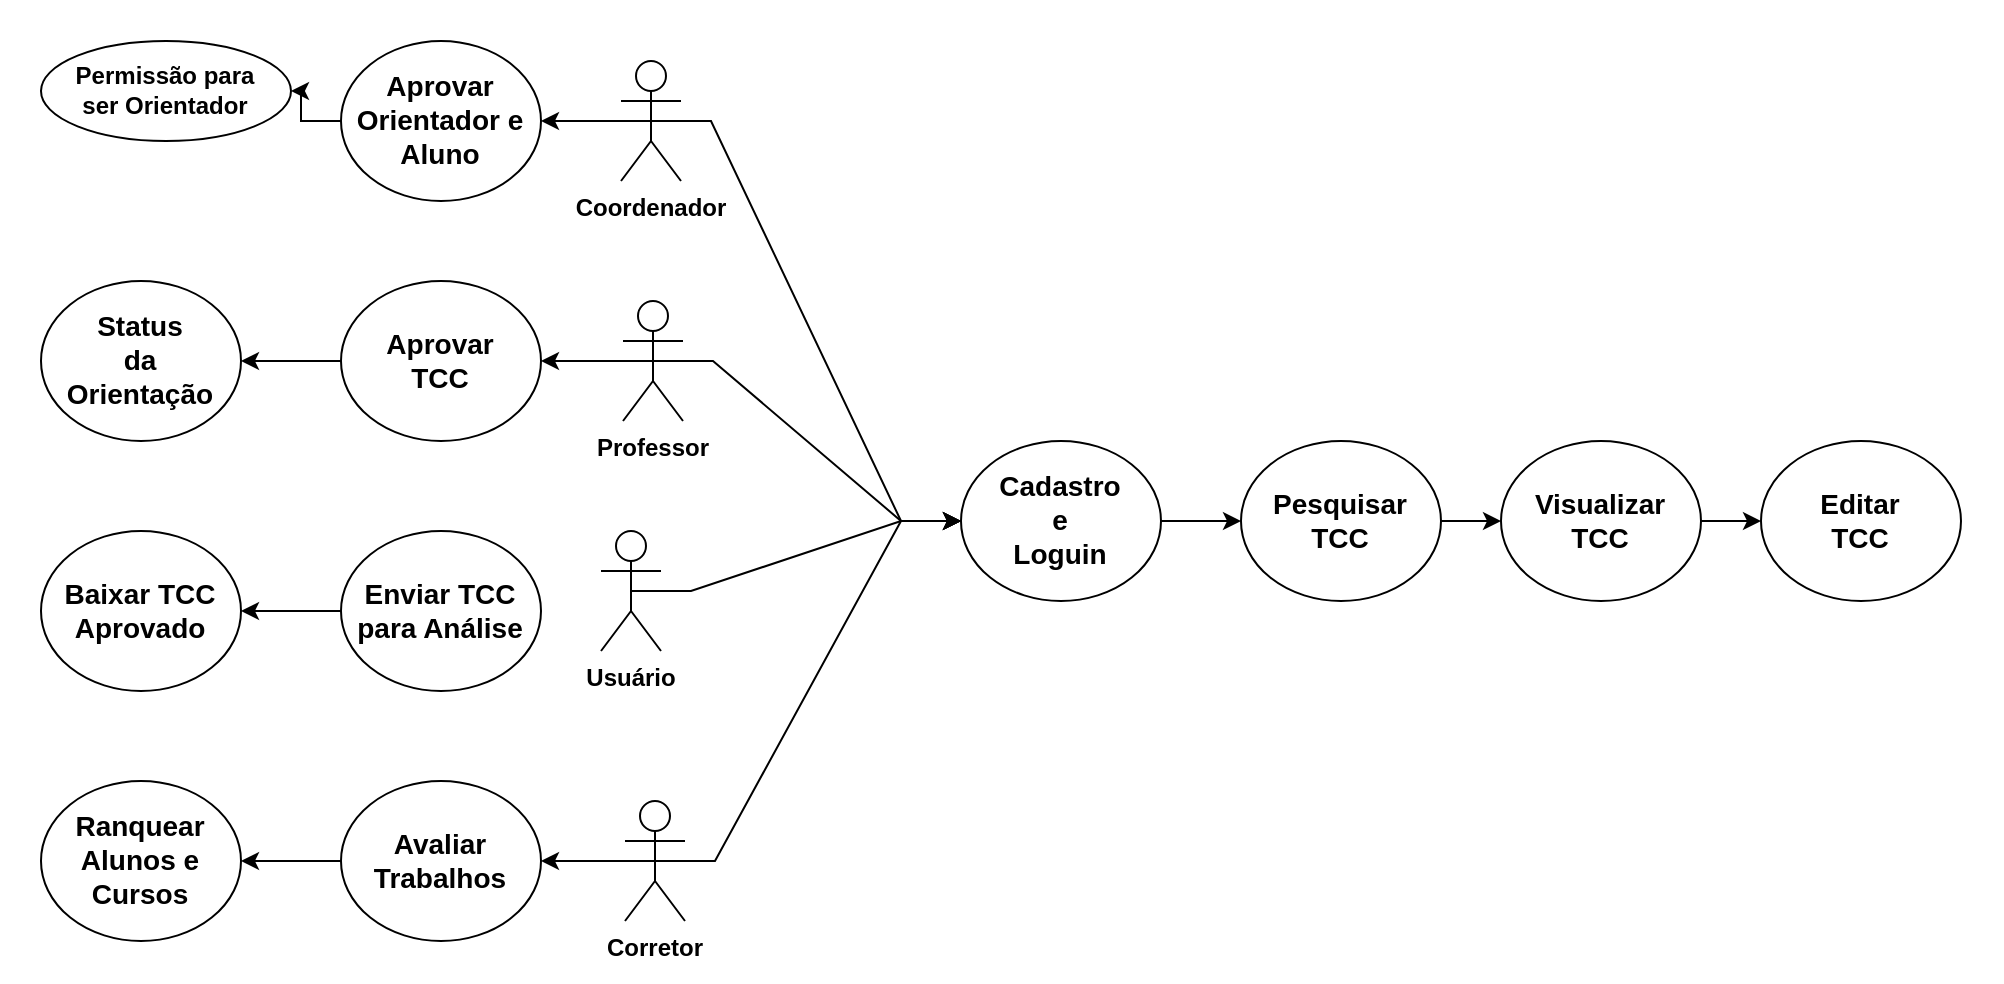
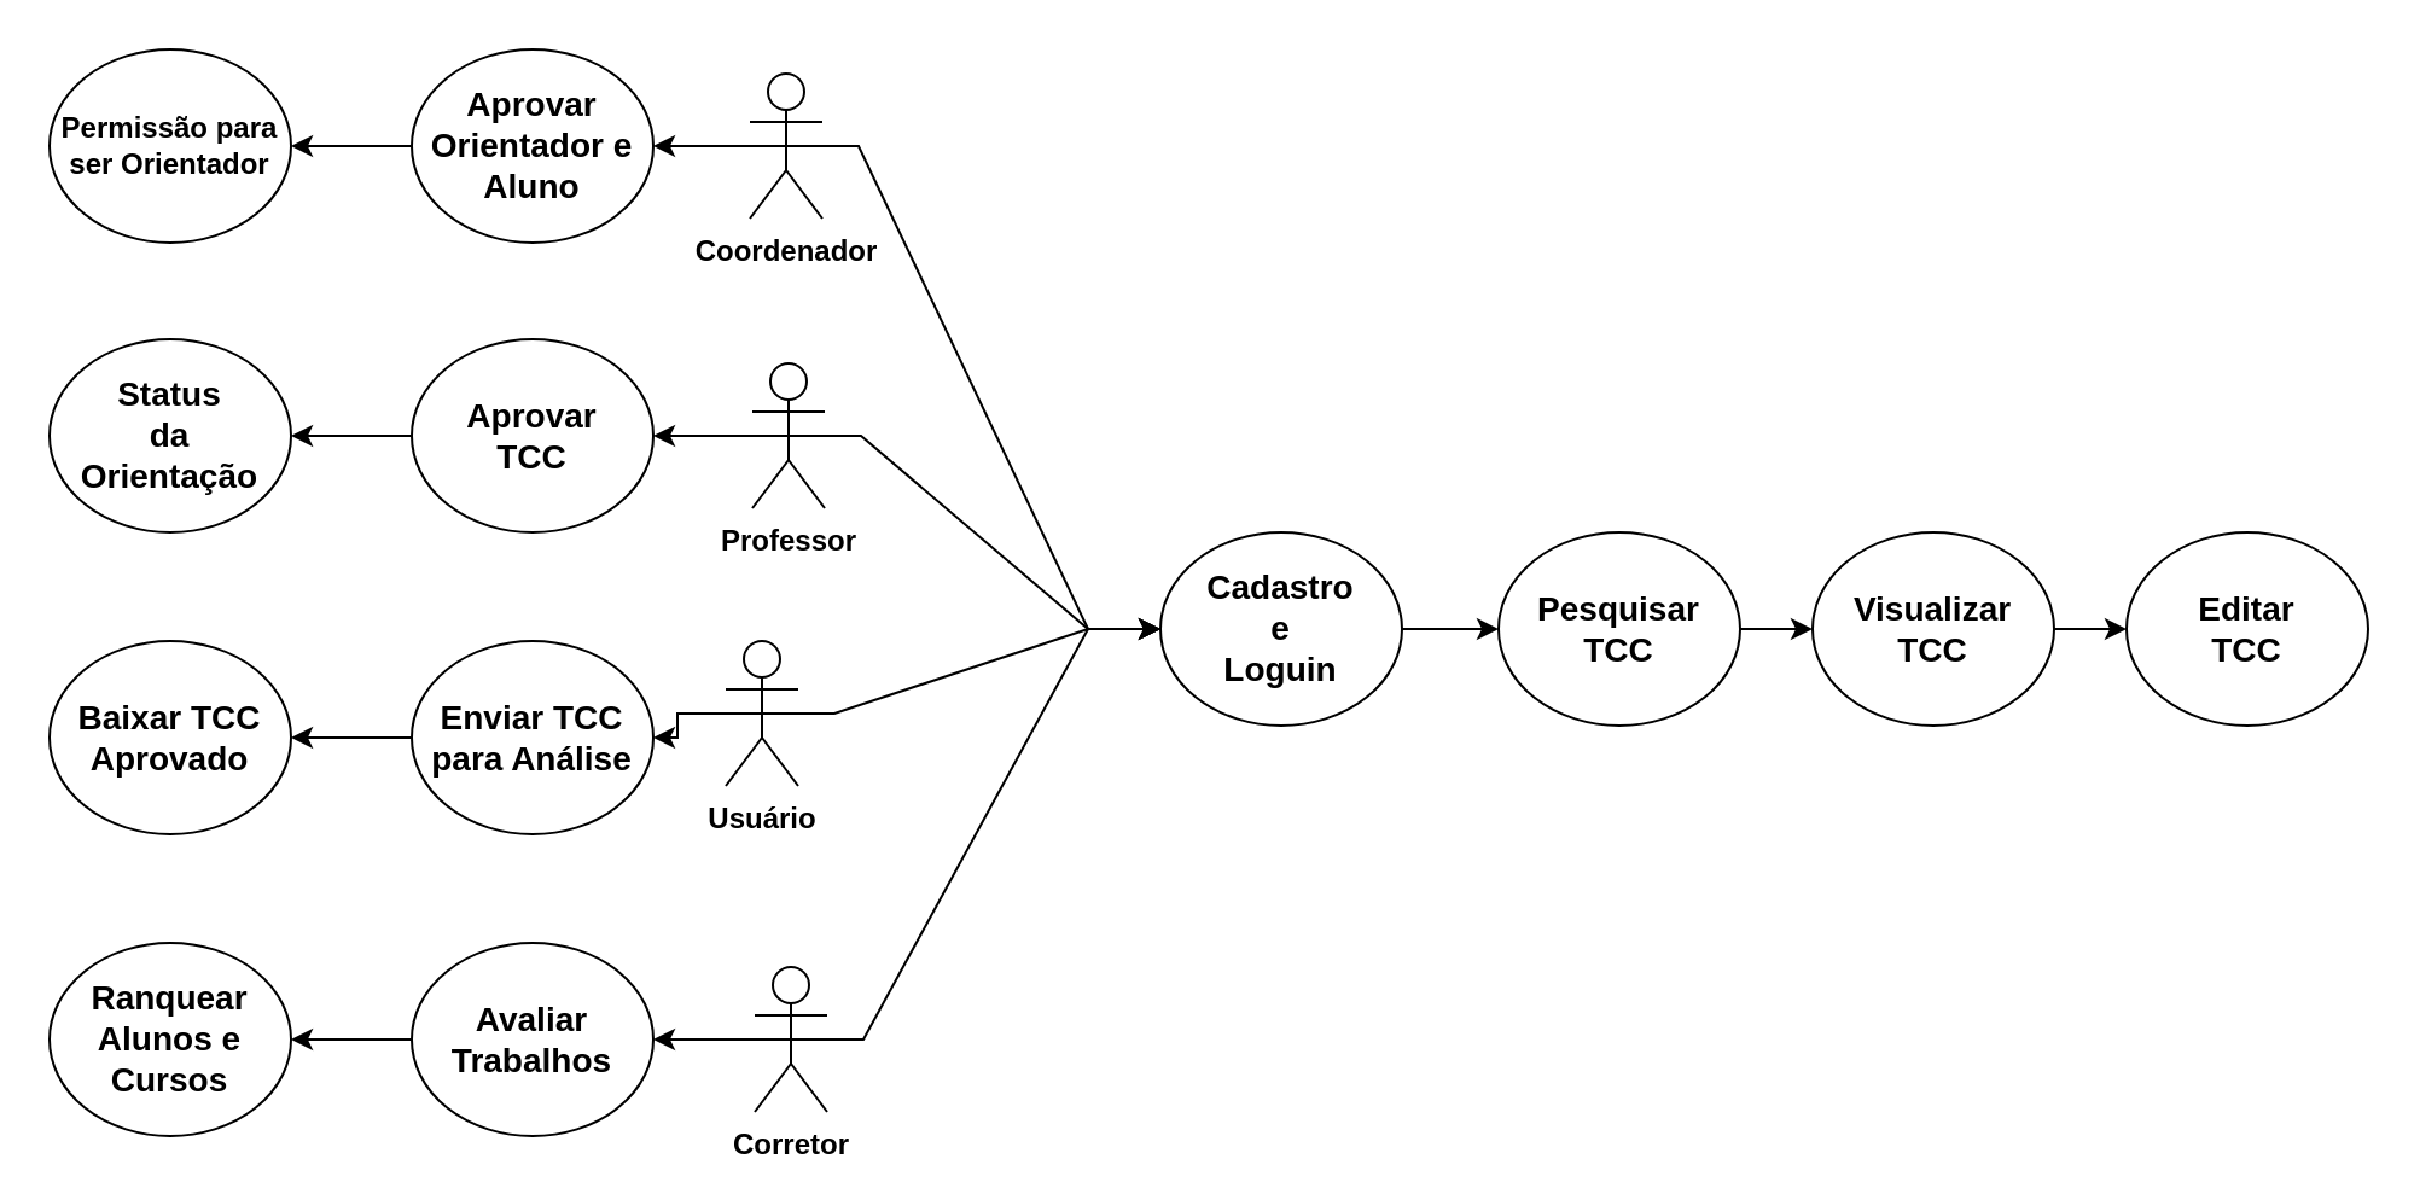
- <mxCell id="32" value="&lt;font style=&quot;font-size: 12px;&quot;&gt;&lt;b&gt;Permissão para&lt;br&gt;ser Orientador&lt;/b&gt;&lt;/font&gt;" style="ellipse;whiteSpace=wrap;html=1;" vertex="1" parent="1"><mxGeometry x="20" y="20" width="125" height="50" as="geometry" /></mxCell>
+ <mxCell id="32" value="&lt;font style=&quot;font-size: 12px;&quot;&gt;&lt;b&gt;Permissão para&lt;br&gt;ser Orientador&lt;/b&gt;&lt;/font&gt;" style="ellipse;whiteSpace=wrap;html=1;" vertex="1" parent="1"><mxGeometry x="20" y="20" width="100" height="80" as="geometry" /></mxCell>
+ <mxCell id="3" style="edgeStyle=orthogonalEdgeStyle;rounded=0;orthogonalLoop=1;jettySize=auto;html=1;exitX=0.5;exitY=0.5;exitDx=0;exitDy=0;exitPerimeter=0;entryX=1;entryY=0.5;entryDx=0;entryDy=0;" edge="1" parent="1" source="4" target="22"><mxGeometry relative="1" as="geometry" /></mxCell>
